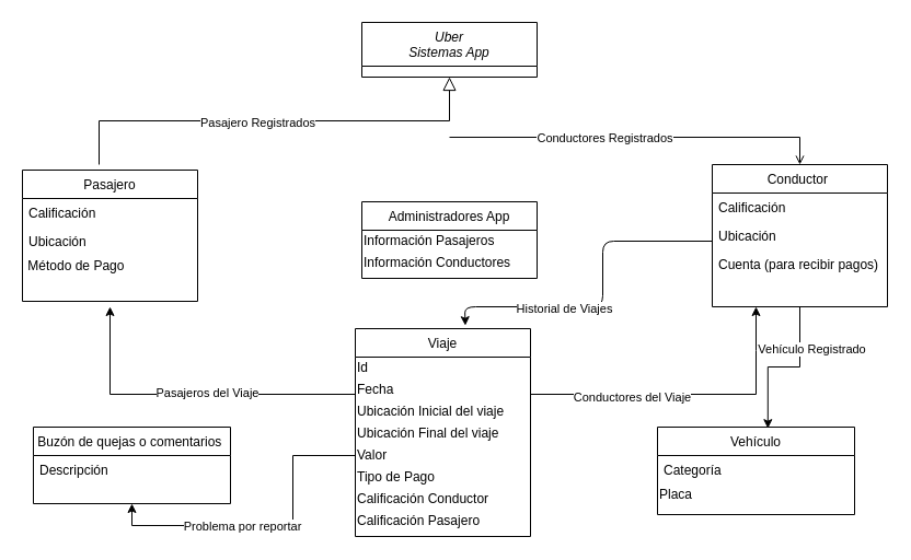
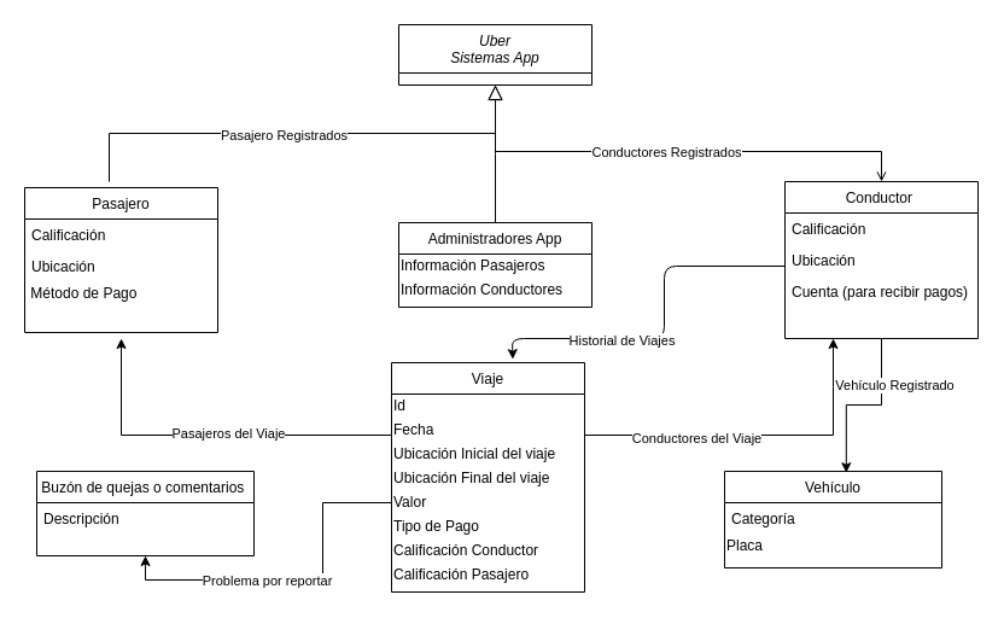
+ <mxCell id="12" value="" style="endArrow=block;endSize=10;endFill=0;shadow=0;strokeWidth=1;rounded=0;edgeStyle=elbowEdgeStyle;elbow=vertical;" parent="1" source="9" target="2" edge="1"><mxGeometry width="160" relative="1" as="geometry"><mxPoint x="200" y="373" as="sourcePoint" /><mxPoint x="300" y="271" as="targetPoint" /></mxGeometry></mxCell>
